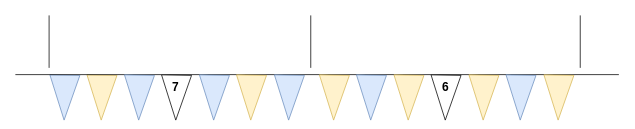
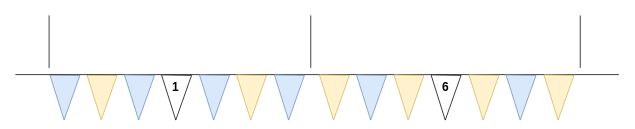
- <mxCell id="10" value="&lt;b&gt;&lt;font style=&quot;font-size: 16px;&quot;&gt;7&lt;/font&gt;&lt;/b&gt;" style="text;html=1;align=center;verticalAlign=middle;whiteSpace=wrap;rounded=0;" vertex="1" parent="1"><mxGeometry x="204.47" y="100" width="60" height="30" as="geometry" /></mxCell>
+ <mxCell id="10" value="&lt;b&gt;&lt;font style=&quot;font-size: 16px;&quot;&gt;1&lt;/font&gt;&lt;/b&gt;" style="text;html=1;align=center;verticalAlign=middle;whiteSpace=wrap;rounded=0;" vertex="1" parent="1"><mxGeometry x="204.47" y="100" width="60" height="30" as="geometry" /></mxCell>
